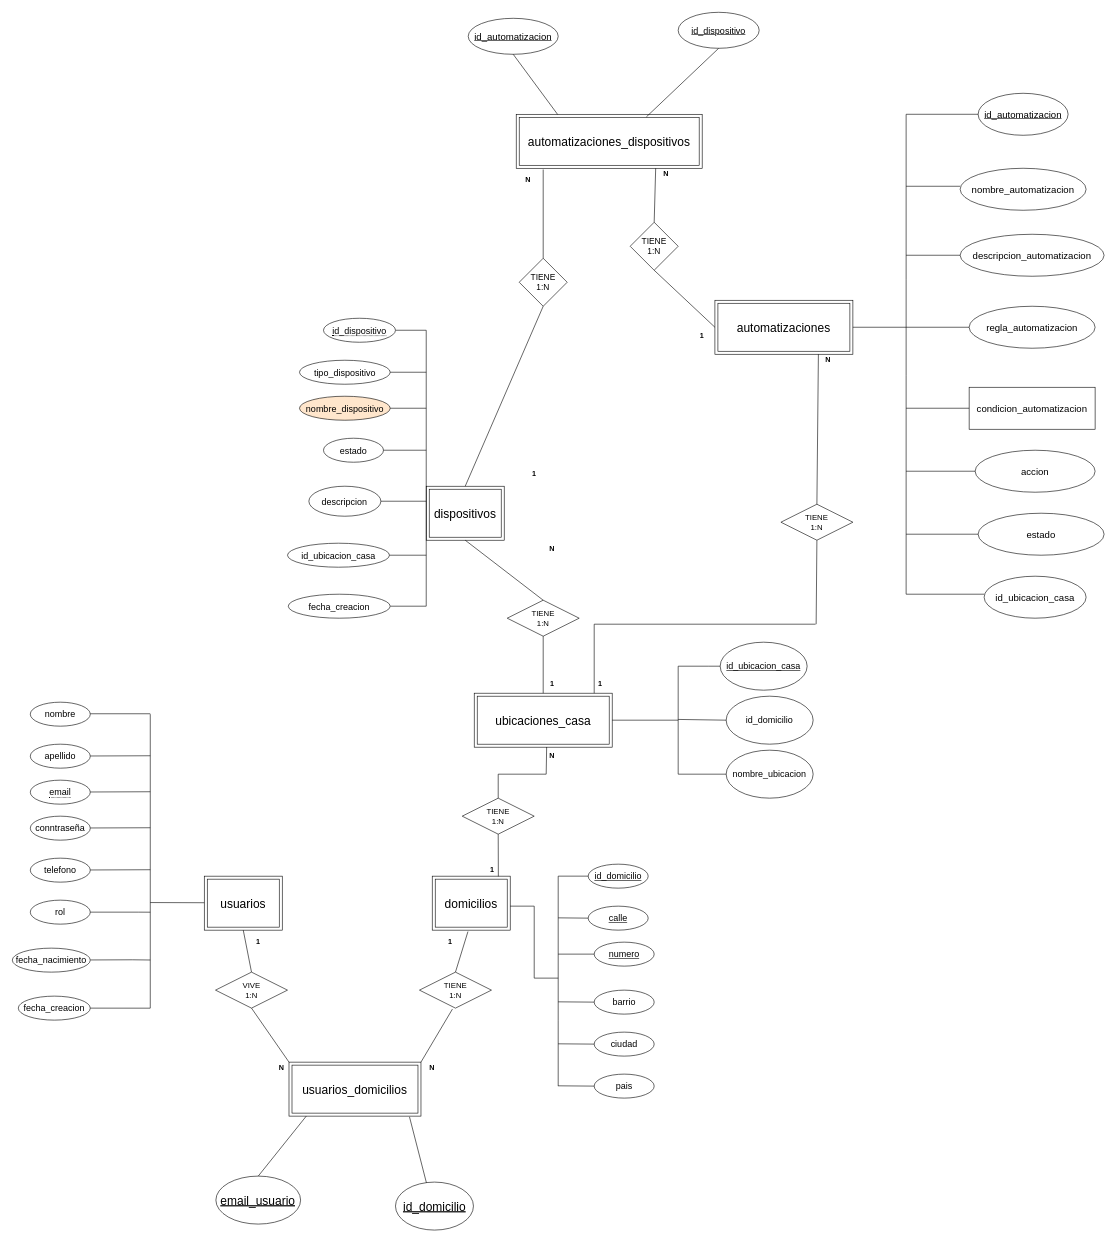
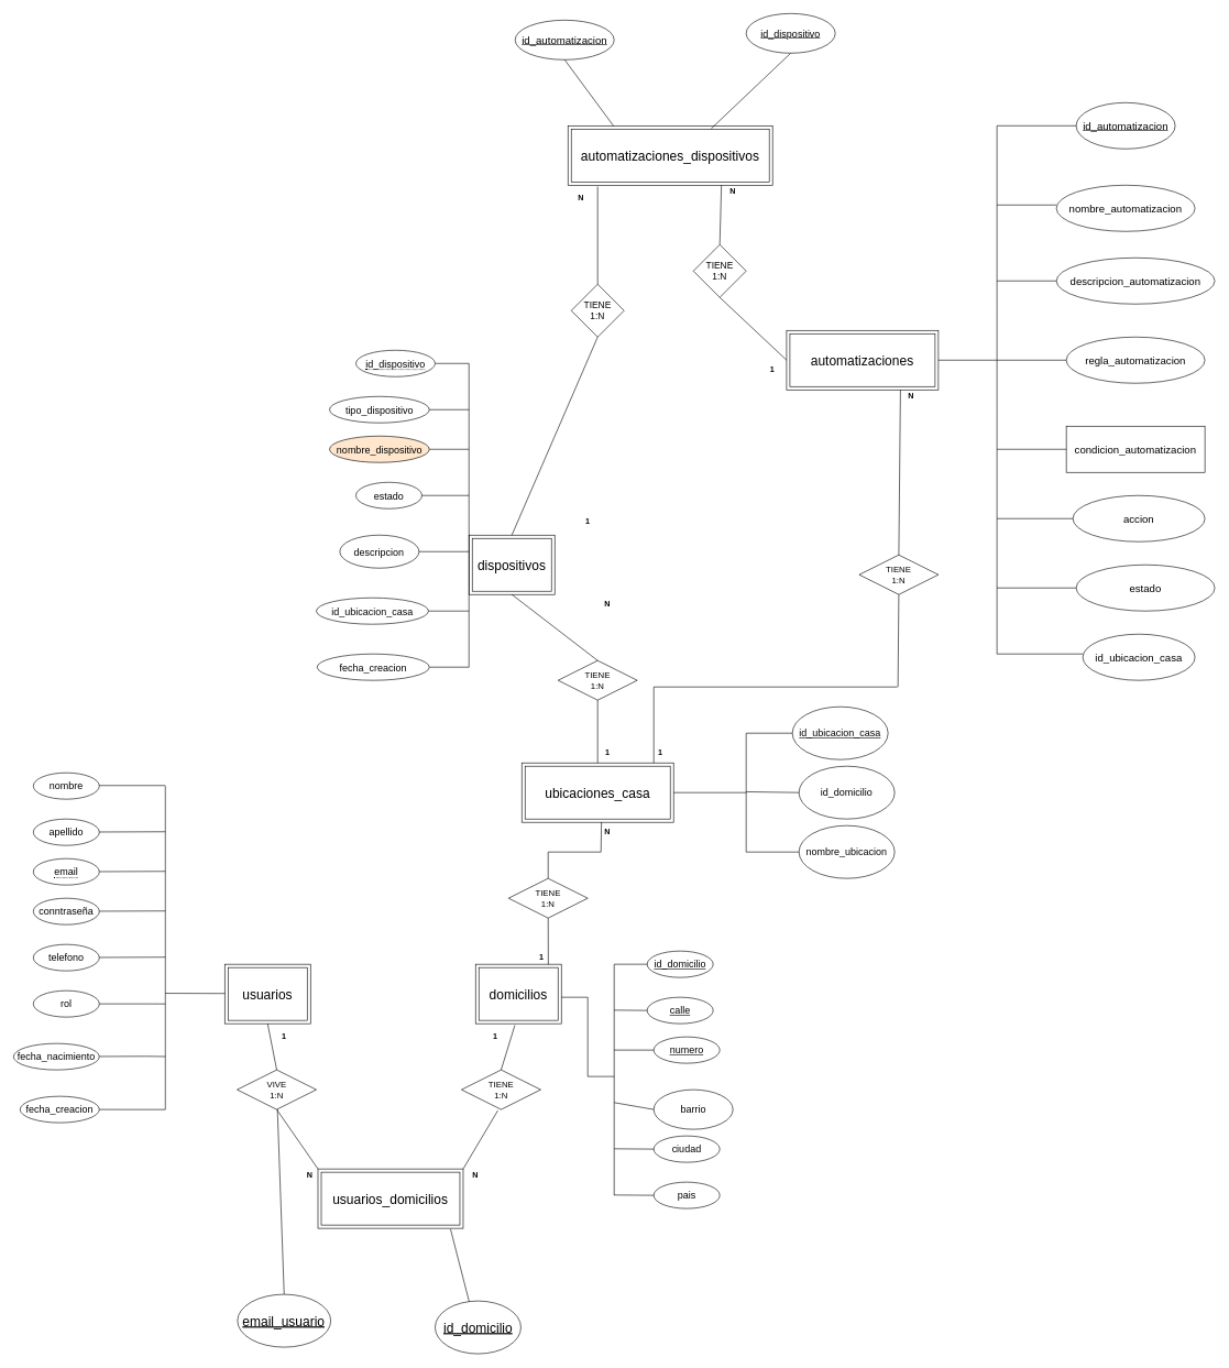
- <mxCell id="113" value="&lt;span style=&quot;font-size: 15px;&quot;&gt;barrio&lt;/span&gt;" style="ellipse;whiteSpace=wrap;html=1;align=center;strokeColor=default;" parent="1" vertex="1"><mxGeometry x="990" y="1650" width="100" height="40" as="geometry" /></mxCell>
+ <mxCell id="113" value="&lt;span style=&quot;font-size: 15px;&quot;&gt;barrio&lt;/span&gt;" style="ellipse;whiteSpace=wrap;html=1;align=center;strokeColor=default;" parent="1" vertex="1"><mxGeometry x="990" y="1650" width="120" height="60" as="geometry" /></mxCell>
- <mxCell id="80" value="" style="endArrow=none;html=1;rounded=0;exitX=0.5;exitY=0;exitDx=0;exitDy=0;entryX=0.131;entryY=1;entryDx=0;entryDy=0;entryPerimeter=0;" parent="1" source="79" target="77" edge="1"><mxGeometry width="50" height="50" relative="1" as="geometry"><mxPoint x="478.75" y="1910" as="sourcePoint" /><mxPoint x="528.75" y="1860" as="targetPoint" /></mxGeometry></mxCell>
+ <mxCell id="80" value="" style="endArrow=none;html=1;rounded=0;exitX=0.5;exitY=0;exitDx=0;exitDy=0;" parent="1" source="79" target="117" edge="1"><mxGeometry width="50" height="50" relative="1" as="geometry"><mxPoint x="478.75" y="1910" as="sourcePoint" /><mxPoint x="528.75" y="1860" as="targetPoint" /></mxGeometry></mxCell>
